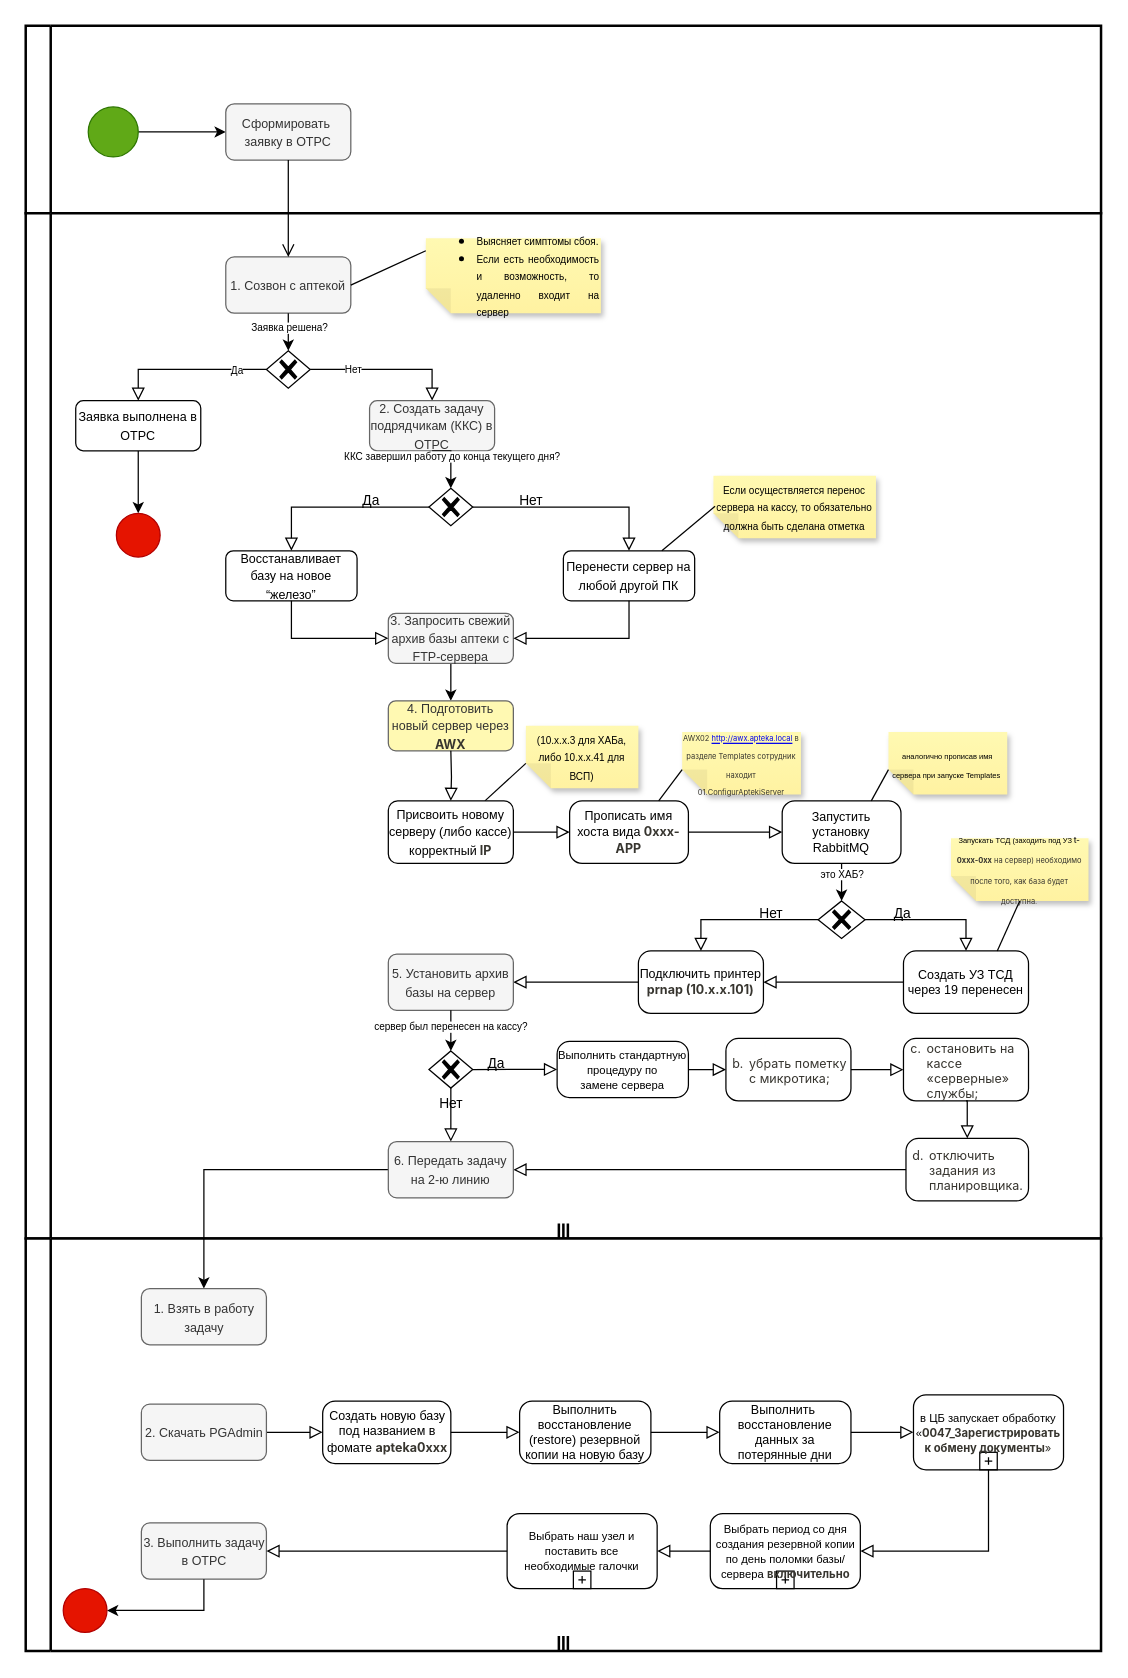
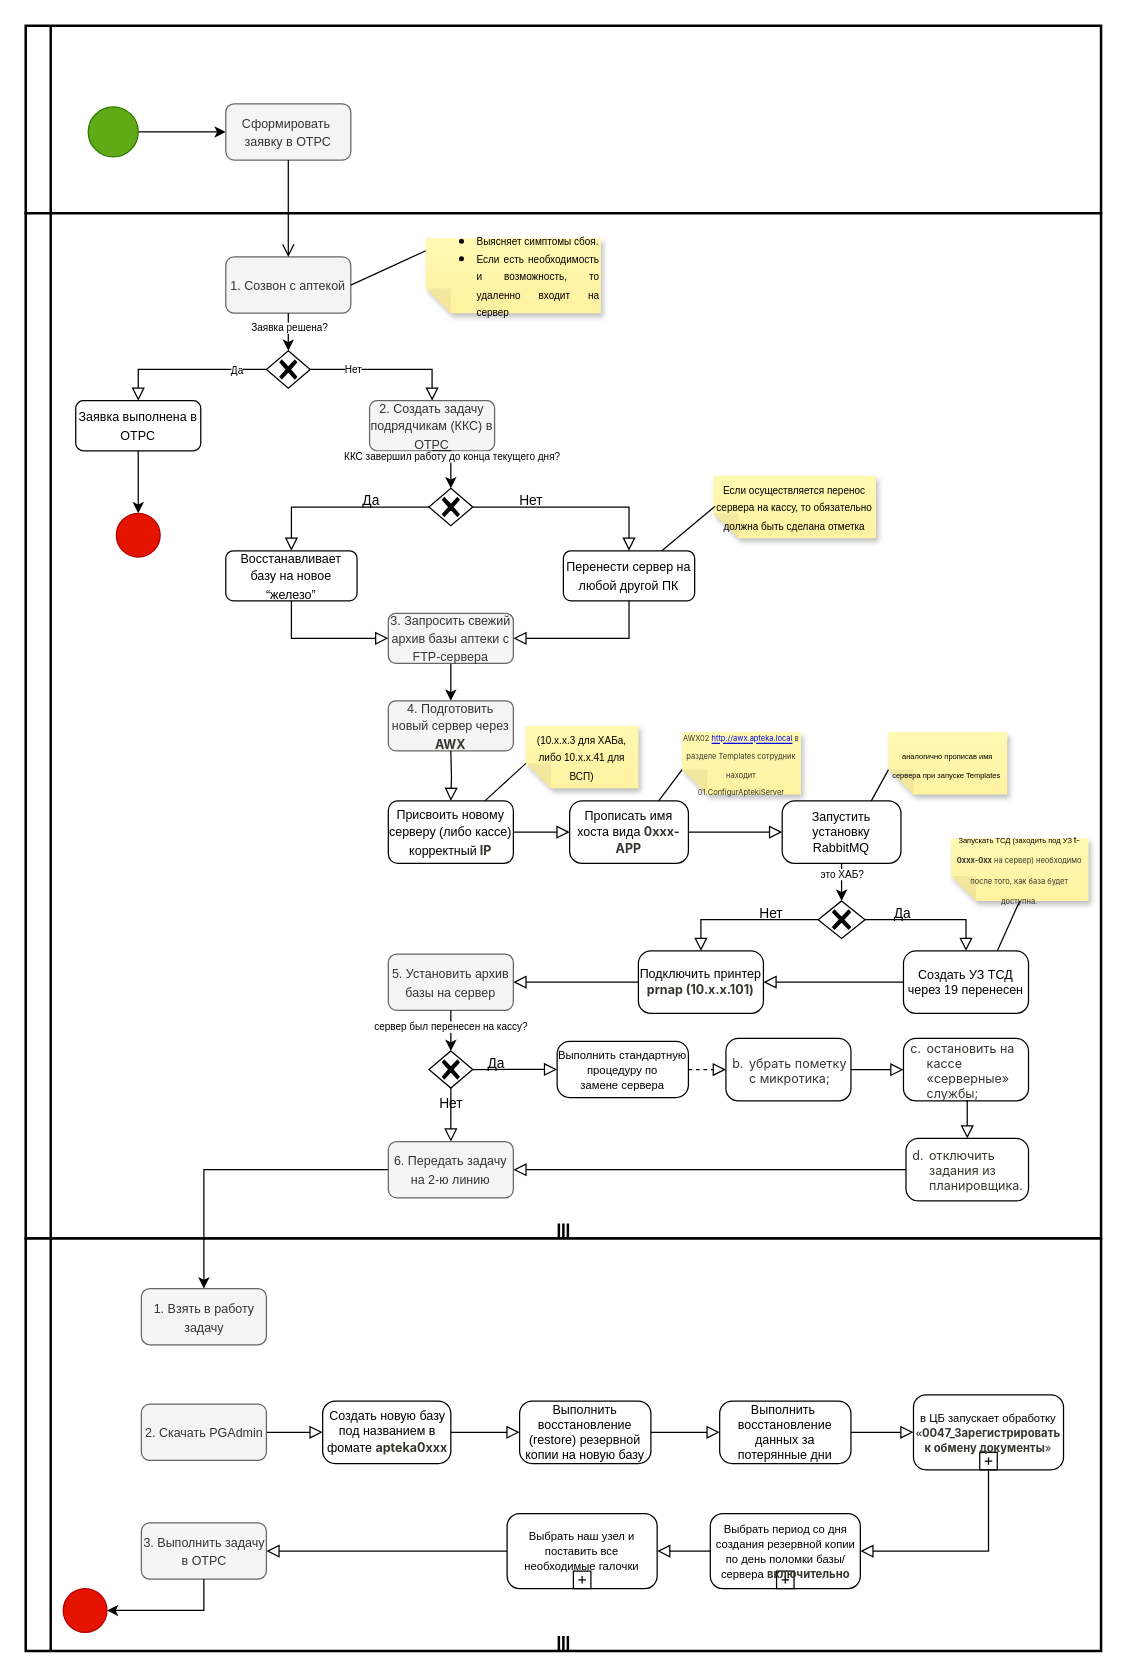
- <mxCell id="34" value="&lt;font style=&quot;font-size: 10px;&quot;&gt;&lt;font style=&quot;&quot;&gt;4.&amp;nbsp;&lt;/font&gt;Подготовить новый сервер через &lt;strong style=&quot;box-sizing: border-box; -webkit-print-color-adjust: exact; color: rgb(55, 53, 47); font-family: ui-sans-serif, -apple-system, BlinkMacSystemFont, &amp;quot;Segoe UI&amp;quot;, Helvetica, &amp;quot;Apple Color Emoji&amp;quot;, Arial, sans-serif, &amp;quot;Segoe UI Emoji&amp;quot;, &amp;quot;Segoe UI Symbol&amp;quot;; text-align: left;&quot;&gt;AWX&lt;/strong&gt;&lt;/font&gt;" style="rounded=1;whiteSpace=wrap;html=1;fontSize=12;glass=0;strokeWidth=1;shadow=0;fillColor=#fff9b2;fontColor=#333333;strokeColor=#666666;" vertex="1" parent="1"><mxGeometry x="310" y="560" width="100" height="40" as="geometry" /></mxCell>
+ <mxCell id="34" value="&lt;font style=&quot;font-size: 10px;&quot;&gt;&lt;font style=&quot;&quot;&gt;4.&amp;nbsp;&lt;/font&gt;Подготовить новый сервер через &lt;strong style=&quot;box-sizing: border-box; -webkit-print-color-adjust: exact; color: rgb(55, 53, 47); font-family: ui-sans-serif, -apple-system, BlinkMacSystemFont, &amp;quot;Segoe UI&amp;quot;, Helvetica, &amp;quot;Apple Color Emoji&amp;quot;, Arial, sans-serif, &amp;quot;Segoe UI Emoji&amp;quot;, &amp;quot;Segoe UI Symbol&amp;quot;; text-align: left;&quot;&gt;AWX&lt;/strong&gt;&lt;/font&gt;" style="rounded=1;whiteSpace=wrap;html=1;fontSize=12;glass=0;strokeWidth=1;shadow=0;fillColor=#f5f5f5;fontColor=#333333;strokeColor=#666666;" vertex="1" parent="1"><mxGeometry x="310" y="560" width="100" height="40" as="geometry" /></mxCell>
- <mxCell id="68" value="" style="edgeStyle=orthogonalEdgeStyle;rounded=0;html=1;jettySize=auto;orthogonalLoop=1;fontSize=11;endArrow=block;endFill=0;endSize=8;strokeWidth=1;shadow=0;labelBackgroundColor=none;entryX=0;entryY=0.5;entryDx=0;entryDy=0;exitX=1;exitY=0.5;exitDx=0;exitDy=0;entryPerimeter=0;exitPerimeter=0;" edge="1" parent="1" target="67" source="52"><mxGeometry x="-0.303" y="-10" relative="1" as="geometry"><mxPoint as="offset" /><mxPoint x="655" y="885" as="sourcePoint" /><mxPoint x="615" y="870" as="targetPoint" /></mxGeometry></mxCell>
+ <mxCell id="68" value="" style="edgeStyle=orthogonalEdgeStyle;rounded=0;html=1;jettySize=auto;orthogonalLoop=1;fontSize=11;endArrow=block;endFill=0;endSize=8;strokeWidth=1;shadow=0;labelBackgroundColor=none;entryX=0;entryY=0.5;entryDx=0;entryDy=0;exitX=1;exitY=0.5;exitDx=0;exitDy=0;entryPerimeter=0;exitPerimeter=0;dashed=1;" edge="1" parent="1" target="67" source="52"><mxGeometry x="-0.303" y="-10" relative="1" as="geometry"><mxPoint as="offset" /><mxPoint x="655" y="885" as="sourcePoint" /><mxPoint x="615" y="870" as="targetPoint" /></mxGeometry></mxCell>
